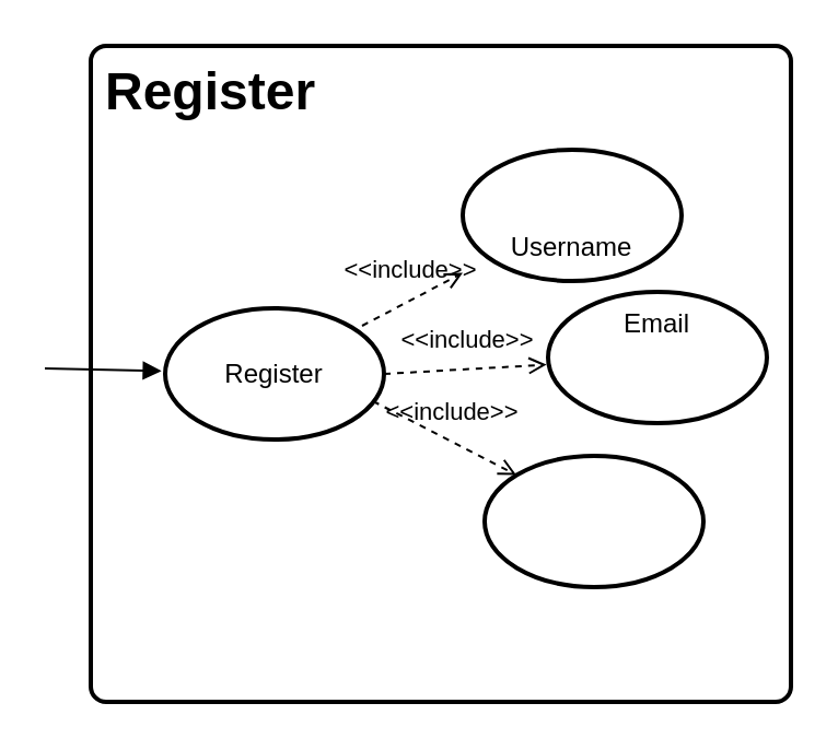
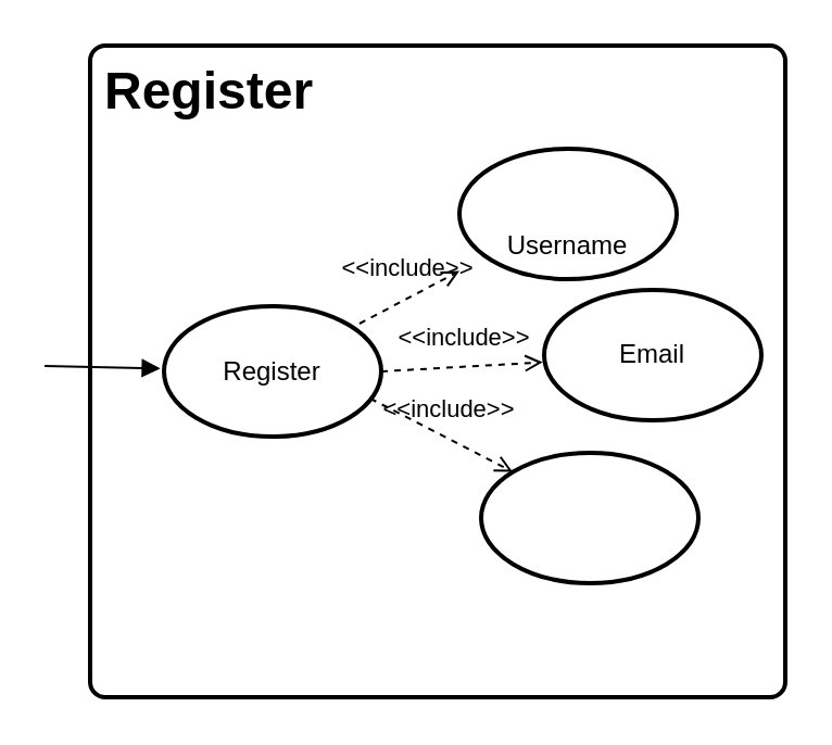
- <mxCell id="8" value="Email" style="text;html=1;align=center;verticalAlign=middle;whiteSpace=wrap;rounded=0;" vertex="1" parent="1"><mxGeometry x="255" y="135.5" width="90" height="25" as="geometry" /></mxCell>
+ <mxCell id="8" value="Email" style="text;html=1;align=center;verticalAlign=middle;whiteSpace=wrap;rounded=0;" vertex="1" parent="1"><mxGeometry x="255" y="150.5" width="90" height="25" as="geometry" /></mxCell>
